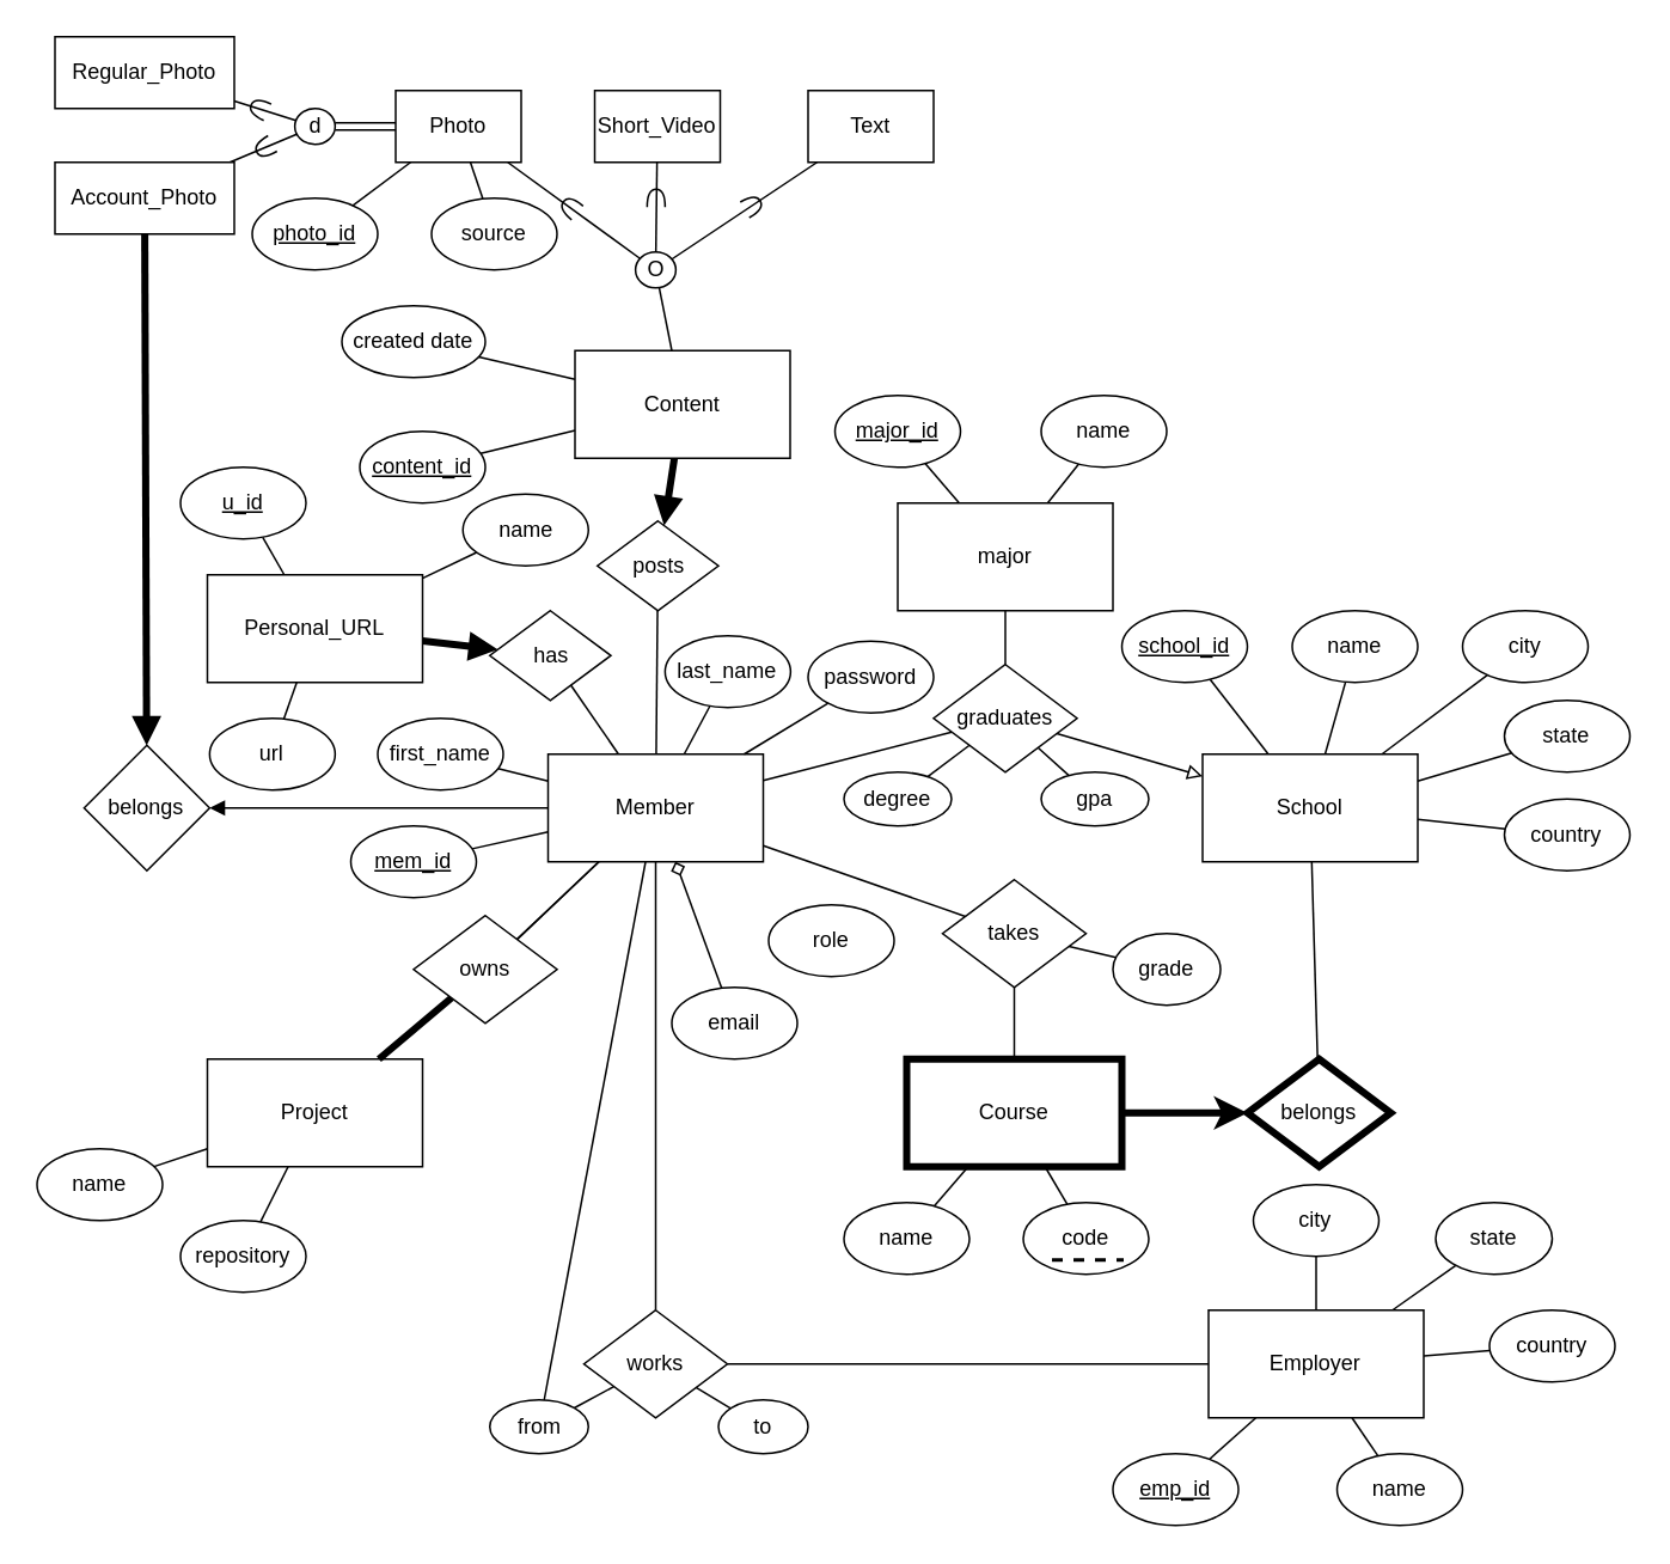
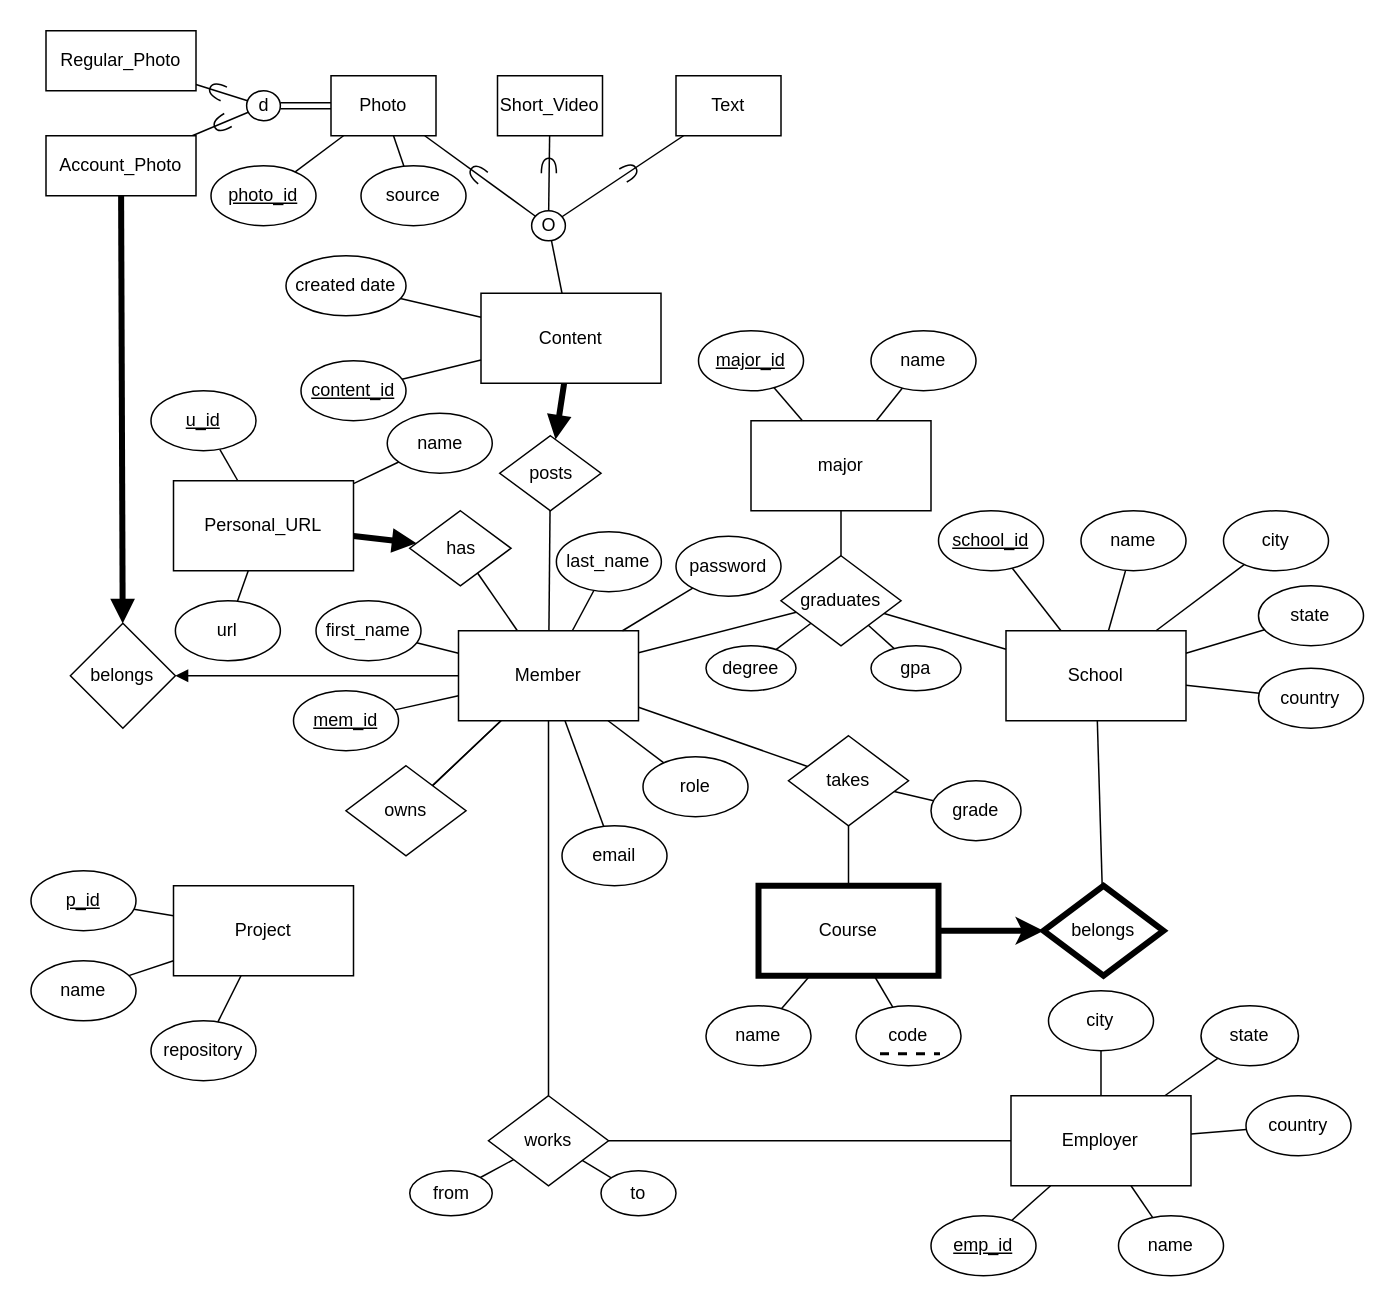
- <mxCell id="36" style="edgeStyle=none;html=1;endArrow=block;endFill=0;" parent="1" source="37" target="18" edge="1"><mxGeometry relative="1" as="geometry" /></mxCell>
+ <mxCell id="36" style="edgeStyle=none;html=1;endArrow=none;endFill=0;" parent="1" source="37" target="18" edge="1"><mxGeometry relative="1" as="geometry" /></mxCell>
- <mxCell id="117" value="" style="edgeStyle=none;html=1;endArrow=diamond;endFill=0;" parent="1" source="118" target="10" edge="1"><mxGeometry relative="1" as="geometry"><mxPoint x="478" y="532" as="targetPoint" /></mxGeometry></mxCell>
+ <mxCell id="117" value="" style="edgeStyle=none;html=1;endArrow=none;endFill=0;" parent="1" source="118" target="10" edge="1"><mxGeometry relative="1" as="geometry"><mxPoint x="478" y="532" as="targetPoint" /></mxGeometry></mxCell>
- <mxCell id="62" style="edgeStyle=none;html=1;startArrow=none;startFill=0;endArrow=none;endFill=0;strokeWidth=4;" parent="1" source="63" target="55" edge="1"><mxGeometry relative="1" as="geometry" /></mxCell>
+ <mxCell id="57" value="&lt;u&gt;p_id&lt;br&gt;&lt;/u&gt;" style="ellipse;whiteSpace=wrap;html=1;rounded=0;" parent="1" vertex="1"><mxGeometry x="20" y="580" width="70" height="40" as="geometry" /></mxCell>
+ <mxCell id="56" value="" style="edgeStyle=none;html=1;endArrow=none;endFill=0;" parent="1" source="55" target="57" edge="1"><mxGeometry relative="1" as="geometry"><mxPoint x="40" y="620" as="sourcePoint" /></mxGeometry></mxCell>
- <mxCell id="9" style="edgeStyle=none;html=1;strokeWidth=1;endArrow=none;endFill=0;" edge="1" parent="1" source="10" target="76"><mxGeometry relative="1" as="geometry" /></mxCell>
+ <mxCell id="9" style="edgeStyle=none;html=1;strokeWidth=1;endArrow=none;endFill=0;" edge="1" parent="1" source="10" target="123"><mxGeometry relative="1" as="geometry" /></mxCell>
